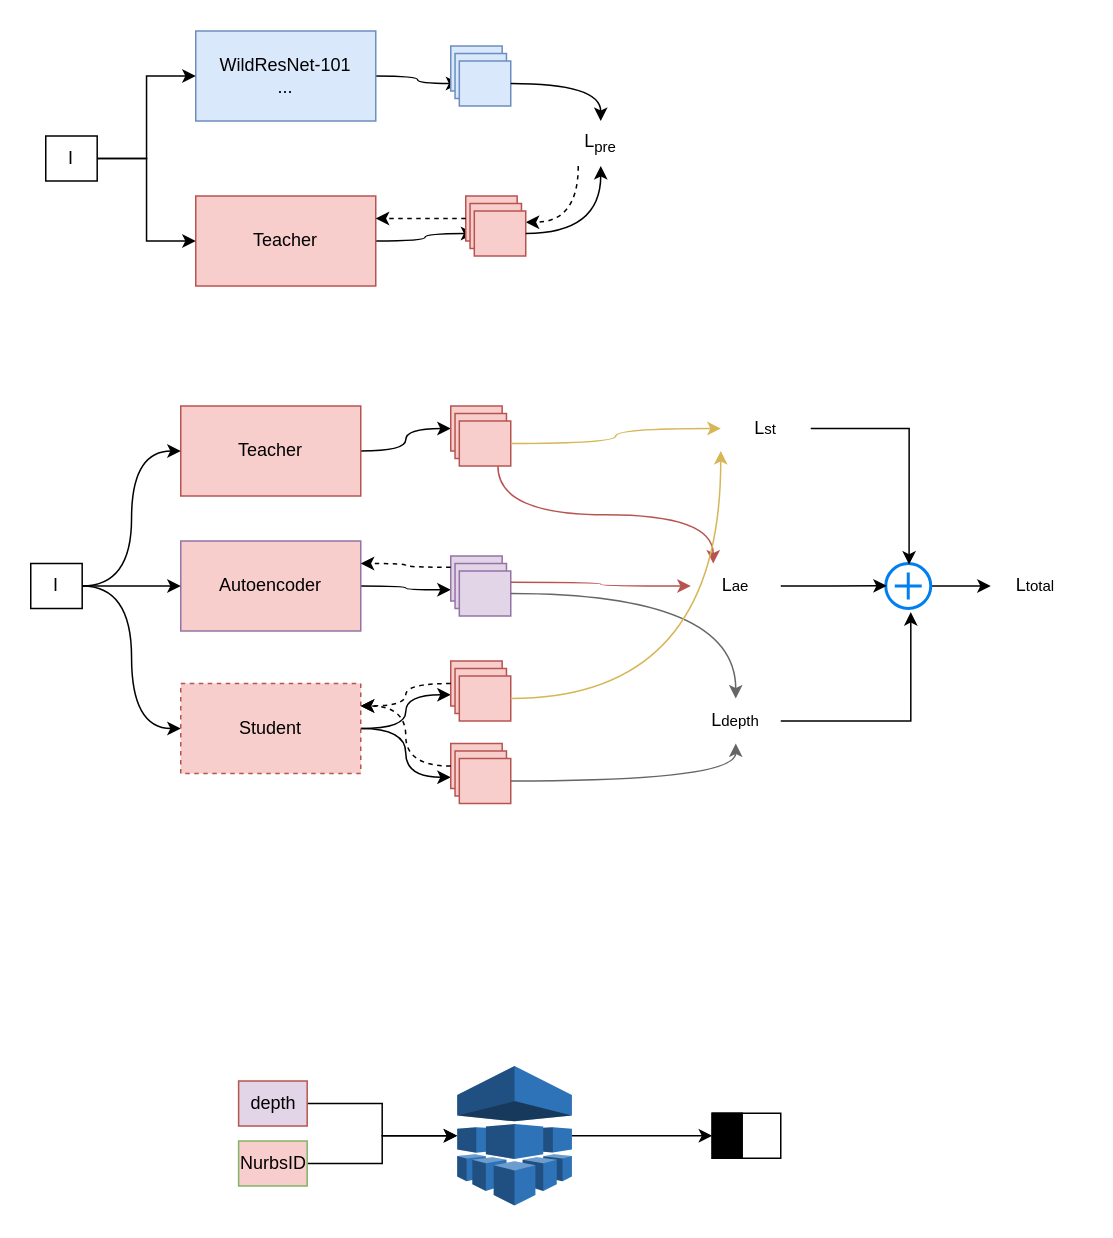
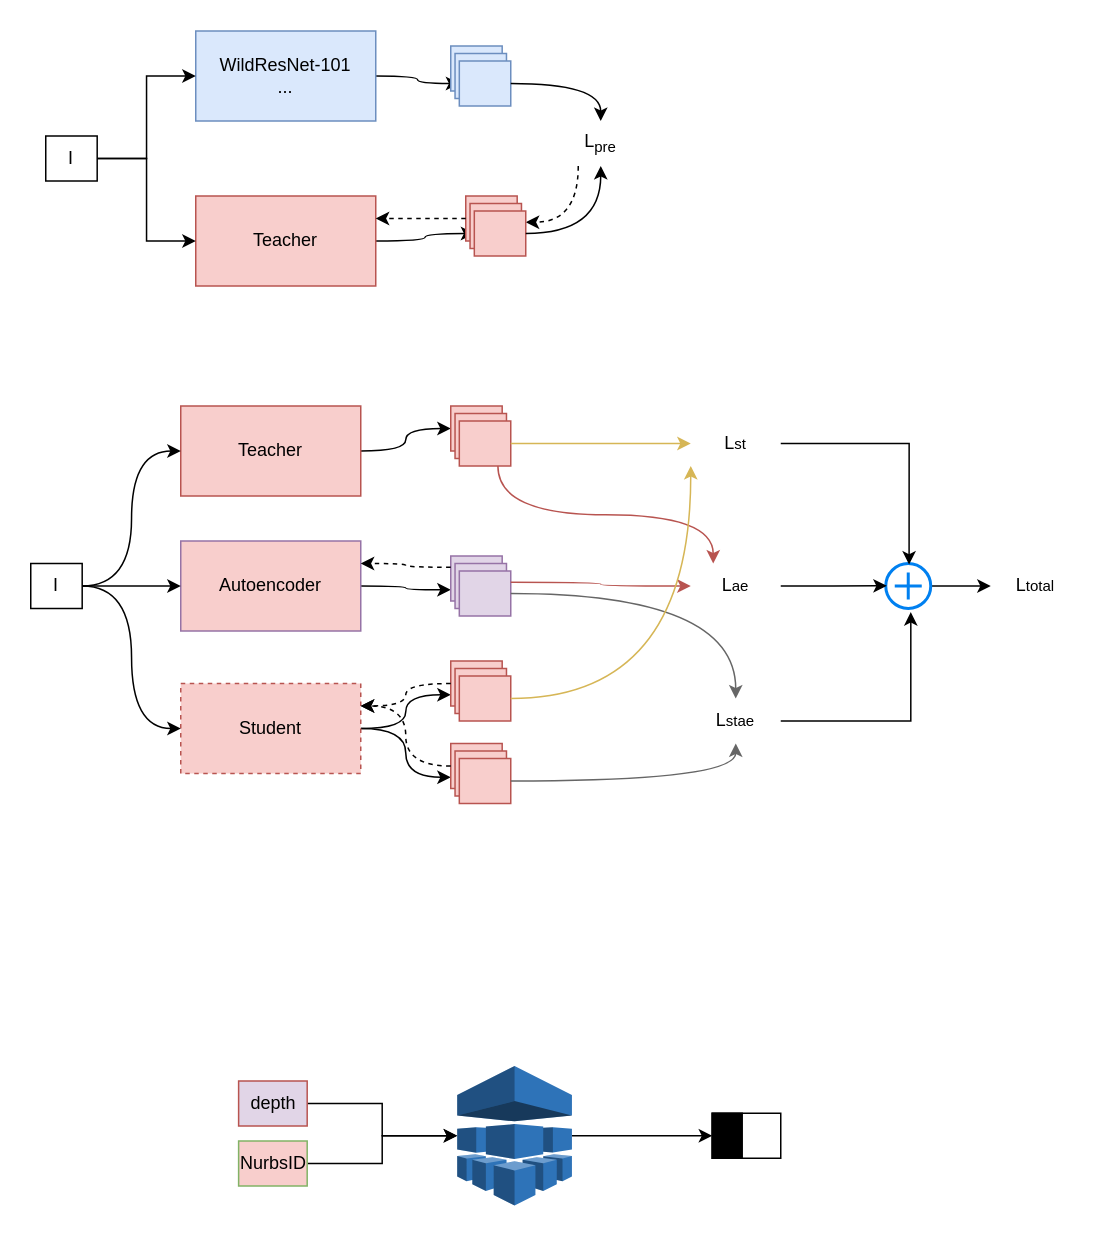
- <mxCell id="53" value="L&lt;span style=&quot;font-size: 10px;&quot;&gt;st&lt;/span&gt;" style="text;html=1;align=center;verticalAlign=middle;whiteSpace=wrap;rounded=0;" vertex="1" parent="1"><mxGeometry x="480" y="270" width="60" height="30" as="geometry" /></mxCell>
+ <mxCell id="53" value="L&lt;span style=&quot;font-size: 10px;&quot;&gt;st&lt;/span&gt;" style="text;html=1;align=center;verticalAlign=middle;whiteSpace=wrap;rounded=0;" vertex="1" parent="1"><mxGeometry x="460" y="280" width="60" height="30" as="geometry" /></mxCell>
- <mxCell id="56" value="L&lt;span style=&quot;font-size: 10px;&quot;&gt;depth&lt;/span&gt;" style="text;html=1;align=center;verticalAlign=middle;whiteSpace=wrap;rounded=0;" vertex="1" parent="1"><mxGeometry x="460" y="465" width="60" height="30" as="geometry" /></mxCell>
+ <mxCell id="56" value="L&lt;span style=&quot;font-size: 10px;&quot;&gt;stae&lt;/span&gt;" style="text;html=1;align=center;verticalAlign=middle;whiteSpace=wrap;rounded=0;" vertex="1" parent="1"><mxGeometry x="460" y="465" width="60" height="30" as="geometry" /></mxCell>
